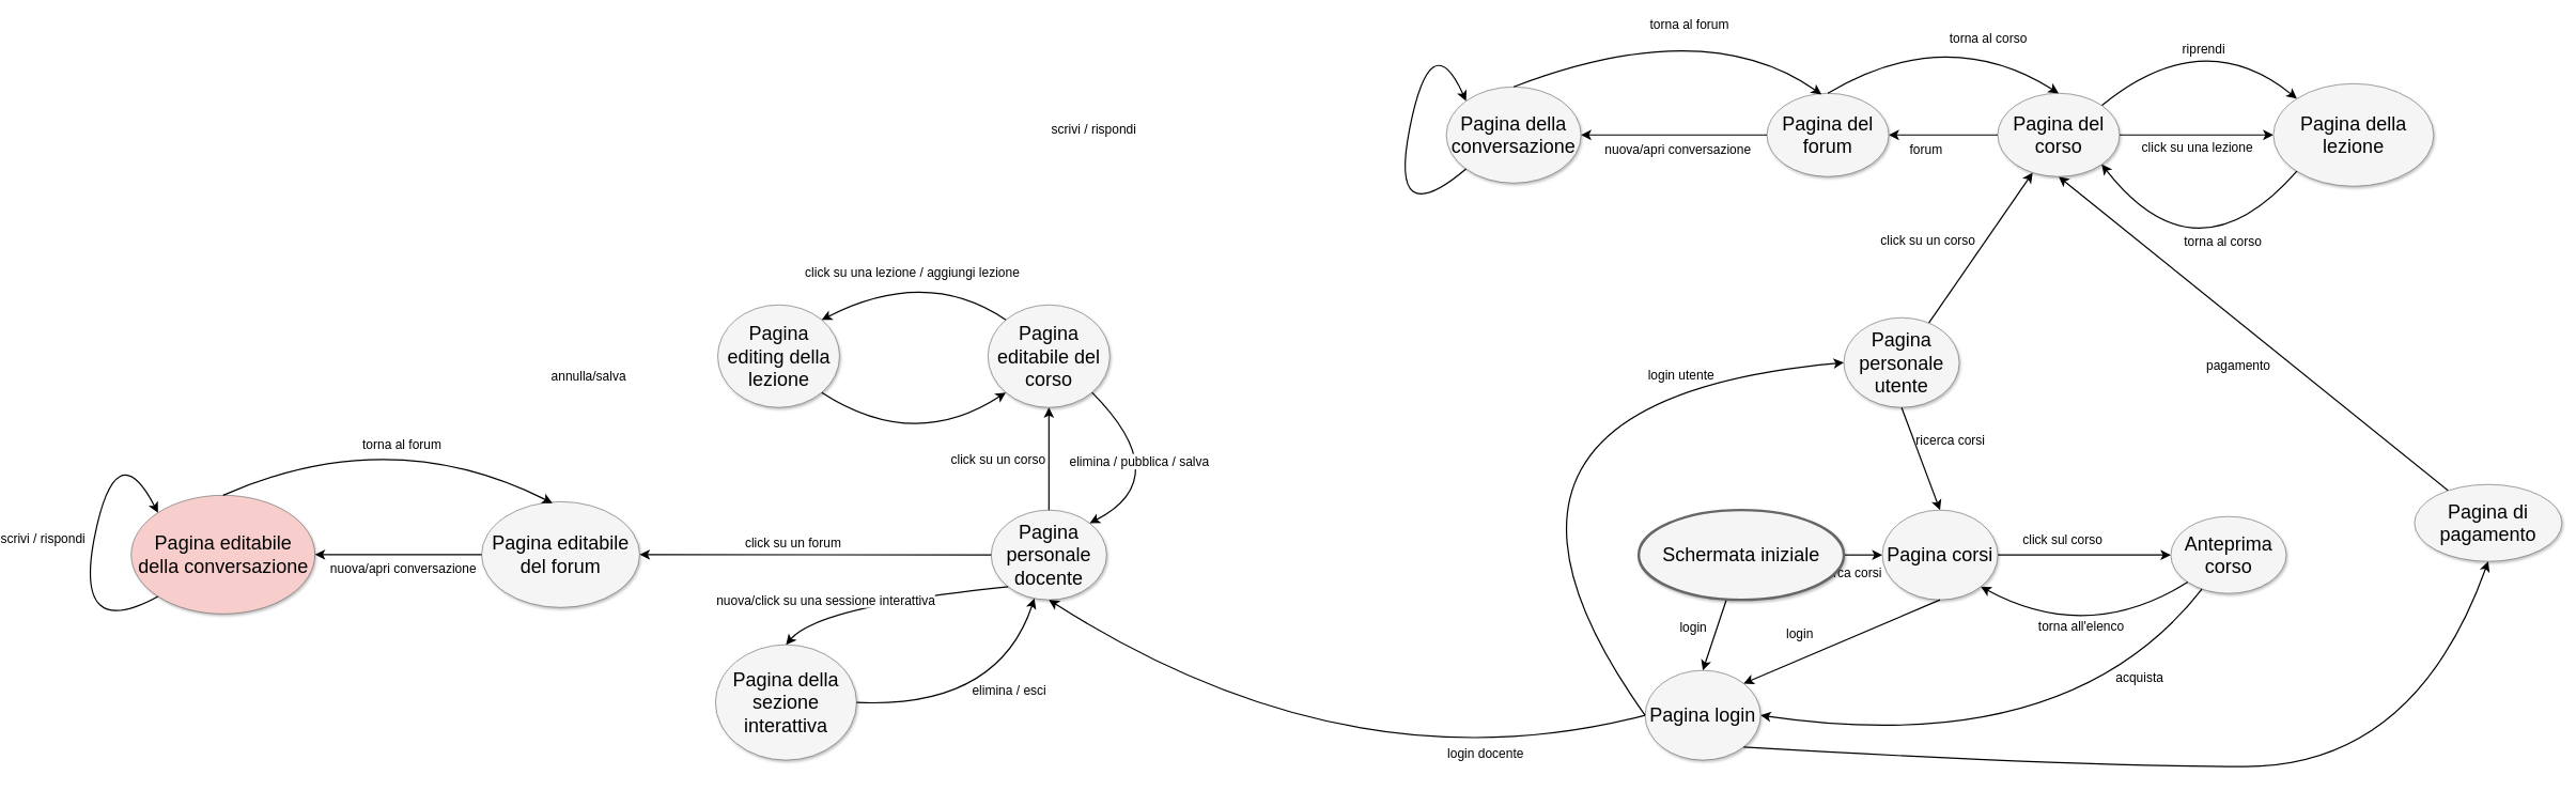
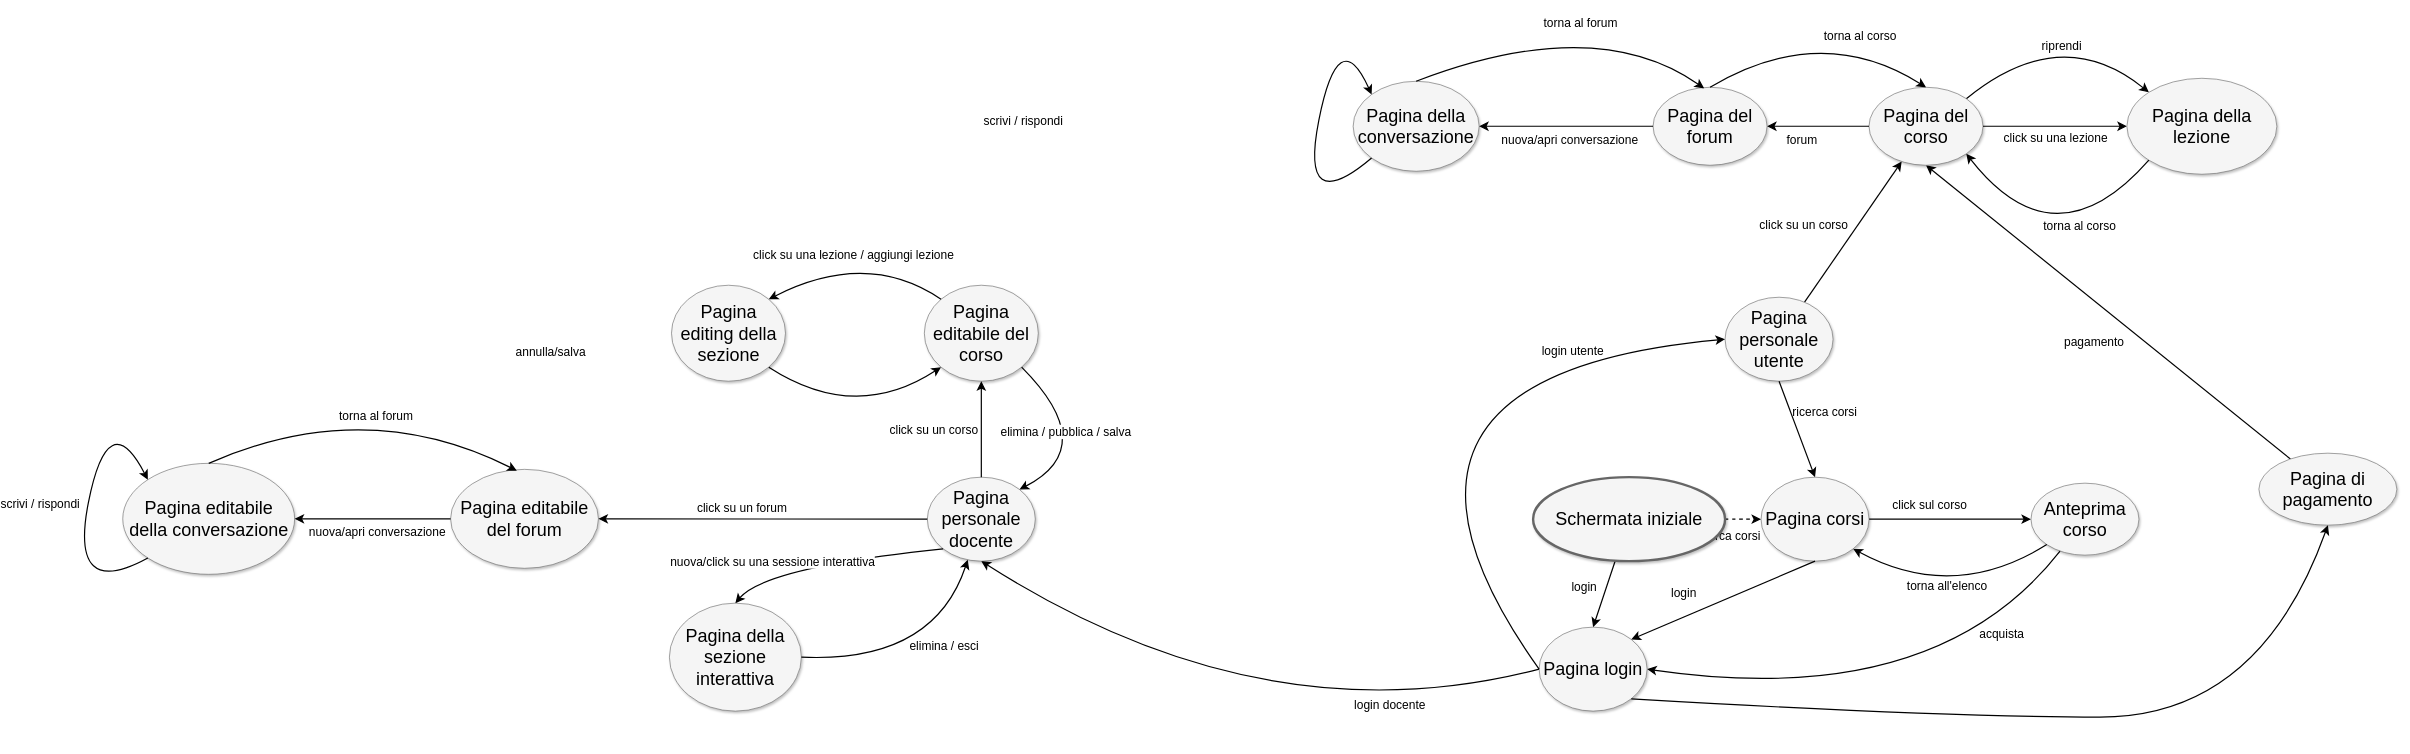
- <mxCell id="55" value="Pagina editing della lezione" style="ellipse;whiteSpace=wrap;html=1;rounded=0;shadow=1;strokeColor=#666666;strokeWidth=1;fontSize=30;align=center;fillColor=#f5f5f5;" vertex="1" parent="1"><mxGeometry x="1025.6" y="475" width="190" height="160" as="geometry" /></mxCell>
+ <mxCell id="55" value="Pagina editing della sezione" style="ellipse;whiteSpace=wrap;html=1;rounded=0;shadow=1;strokeColor=#666666;strokeWidth=1;fontSize=30;align=center;fillColor=#f5f5f5;" vertex="1" parent="1"><mxGeometry x="1025.6" y="475" width="190" height="160" as="geometry" /></mxCell>
- <mxCell id="63" value="Pagina editabile della conversazione" style="ellipse;whiteSpace=wrap;html=1;rounded=0;shadow=1;strokeColor=#666666;strokeWidth=1;fontSize=30;align=center;fillColor=#f8cecc;" vertex="1" parent="1"><mxGeometry x="110.81" y="771.93" width="286.5" height="185" as="geometry" /></mxCell>
+ <mxCell id="63" value="Pagina editabile della conversazione" style="ellipse;whiteSpace=wrap;html=1;rounded=0;shadow=1;strokeColor=#666666;strokeWidth=1;fontSize=30;align=center;fillColor=#f5f5f5;" vertex="1" parent="1"><mxGeometry x="110.81" y="771.93" width="286.5" height="185" as="geometry" /></mxCell>
- <mxCell id="4" style="edgeStyle=none;curved=1;html=1;startSize=10;endFill=1;endSize=10;strokeWidth=2;fontSize=12;" parent="1" source="6" target="14" edge="1"><mxGeometry relative="1" as="geometry" /></mxCell>
+ <mxCell id="4" style="edgeStyle=none;curved=1;html=1;startSize=10;endFill=1;endSize=10;strokeWidth=2;fontSize=12;dashed=1;" parent="1" source="6" target="14" edge="1"><mxGeometry relative="1" as="geometry" /></mxCell>
